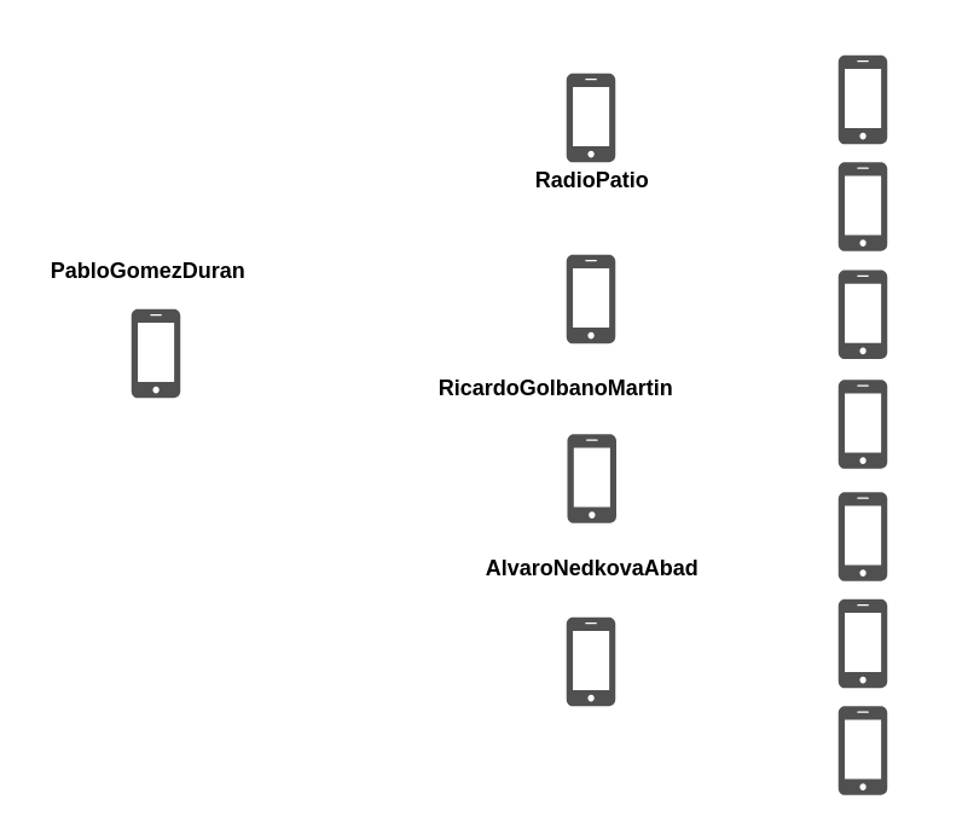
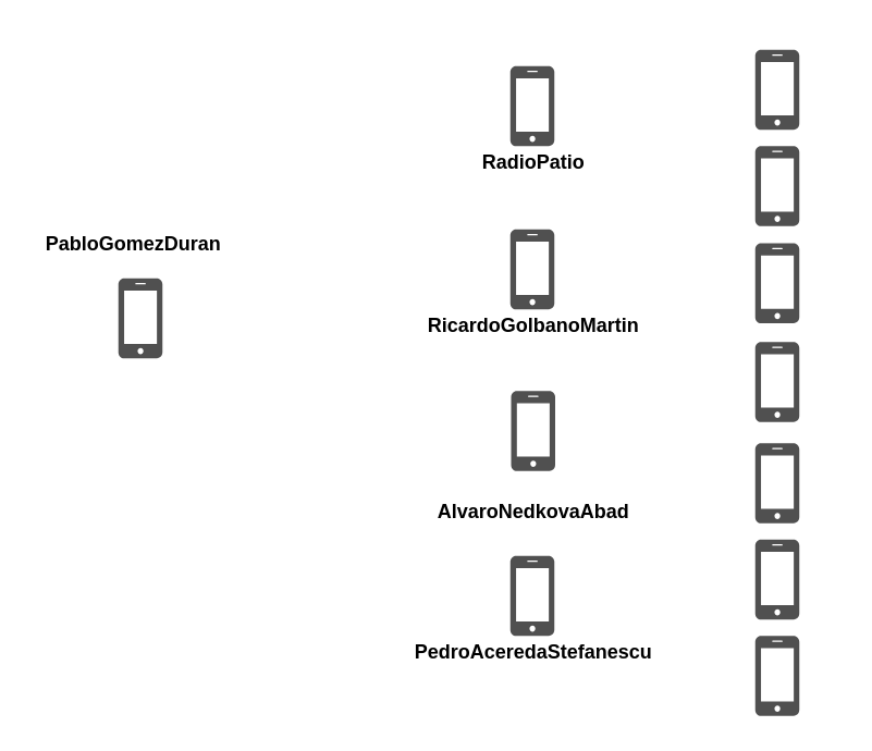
- <mxCell id="12" value="RicardoGolbanoMartin" style="text;html=1;align=center;verticalAlign=middle;resizable=0;points=[];autosize=1;fontStyle=1" vertex="1" parent="1"><mxGeometry x="235.5" y="204" width="140" height="20" as="geometry" /></mxCell>
+ <mxCell id="12" value="RicardoGolbanoMartin" style="text;html=1;align=center;verticalAlign=middle;resizable=0;points=[];autosize=1;fontStyle=1" vertex="1" parent="1"><mxGeometry x="255.5" y="189" width="140" height="20" as="geometry" /></mxCell>
+ <mxCell id="13" value="PedroAceredaStefanescu" style="text;html=1;align=center;verticalAlign=middle;resizable=0;points=[];autosize=1;fontStyle=1" vertex="1" parent="1"><mxGeometry x="245.5" y="389" width="160" height="20" as="geometry" /></mxCell>
